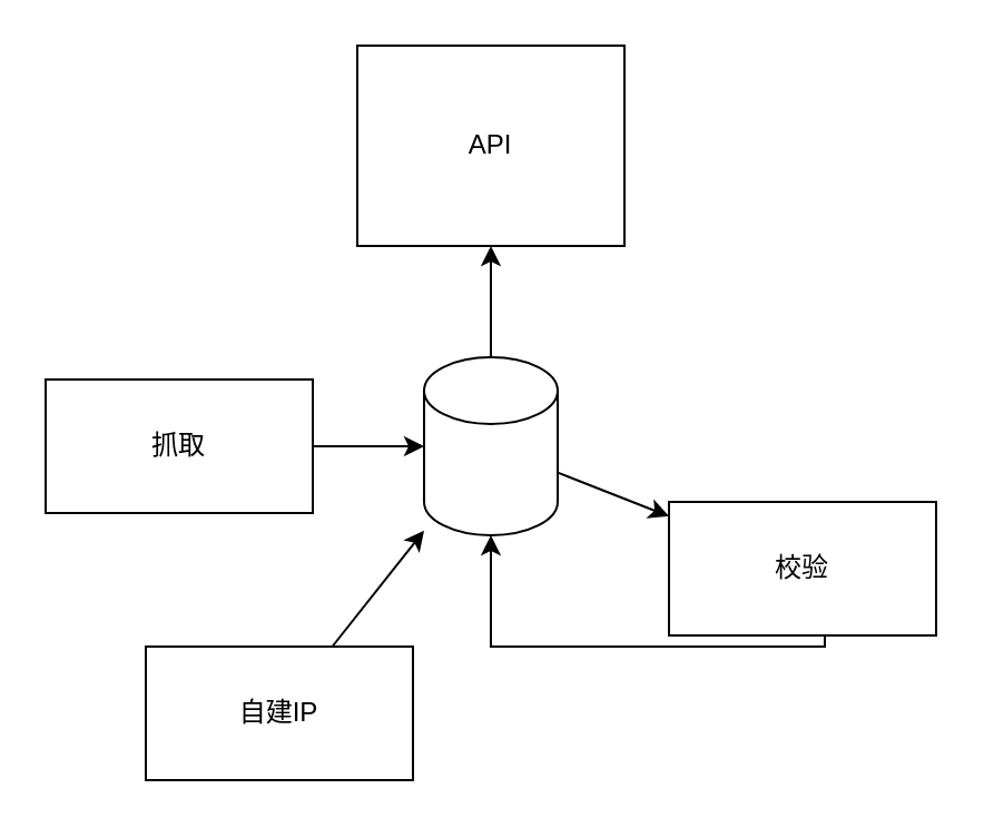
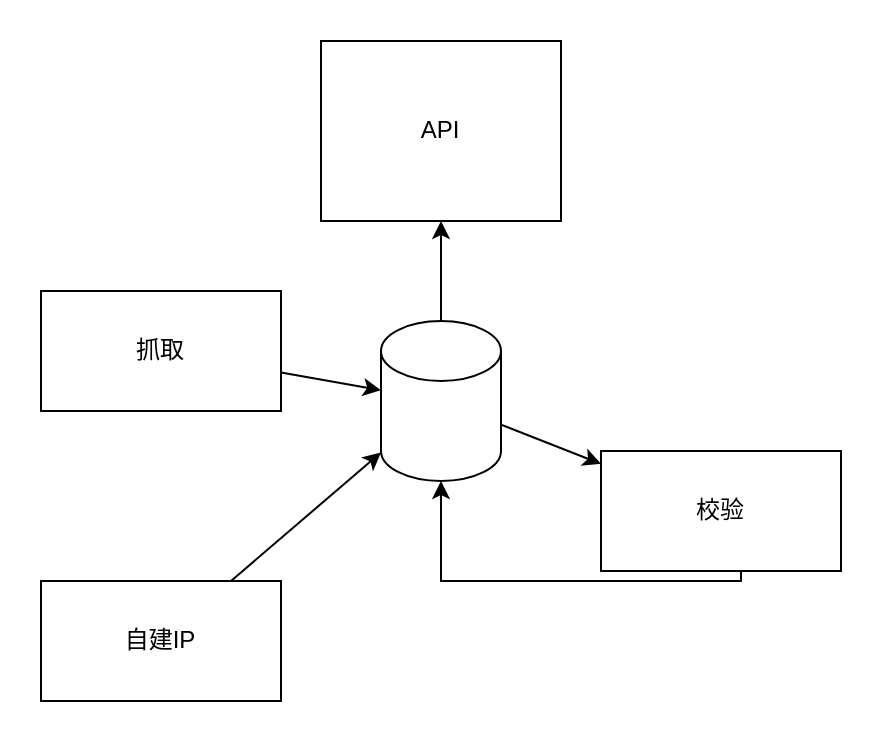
- <mxCell id="2" value="抓取" style="rounded=0;whiteSpace=wrap;html=1;" parent="1" vertex="1"><mxGeometry x="20" y="170" width="120" height="60" as="geometry" /></mxCell>
+ <mxCell id="2" value="抓取" style="rounded=0;whiteSpace=wrap;html=1;" parent="1" vertex="1"><mxGeometry x="20" y="145" width="120" height="60" as="geometry" /></mxCell>
- <mxCell id="10" value="自建IP" style="rounded=0;whiteSpace=wrap;html=1;" vertex="1" parent="1"><mxGeometry x="65" y="290" width="120" height="60" as="geometry" /></mxCell>
+ <mxCell id="10" value="自建IP" style="rounded=0;whiteSpace=wrap;html=1;" vertex="1" parent="1"><mxGeometry x="20" y="290" width="120" height="60" as="geometry" /></mxCell>
